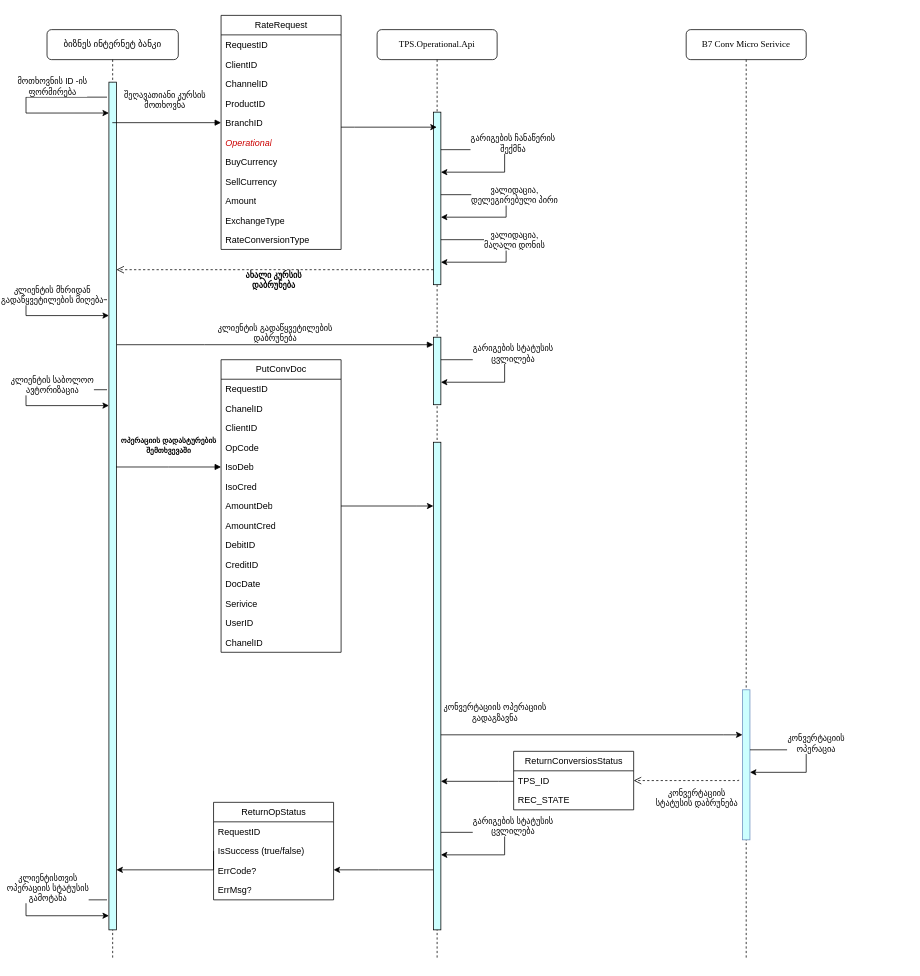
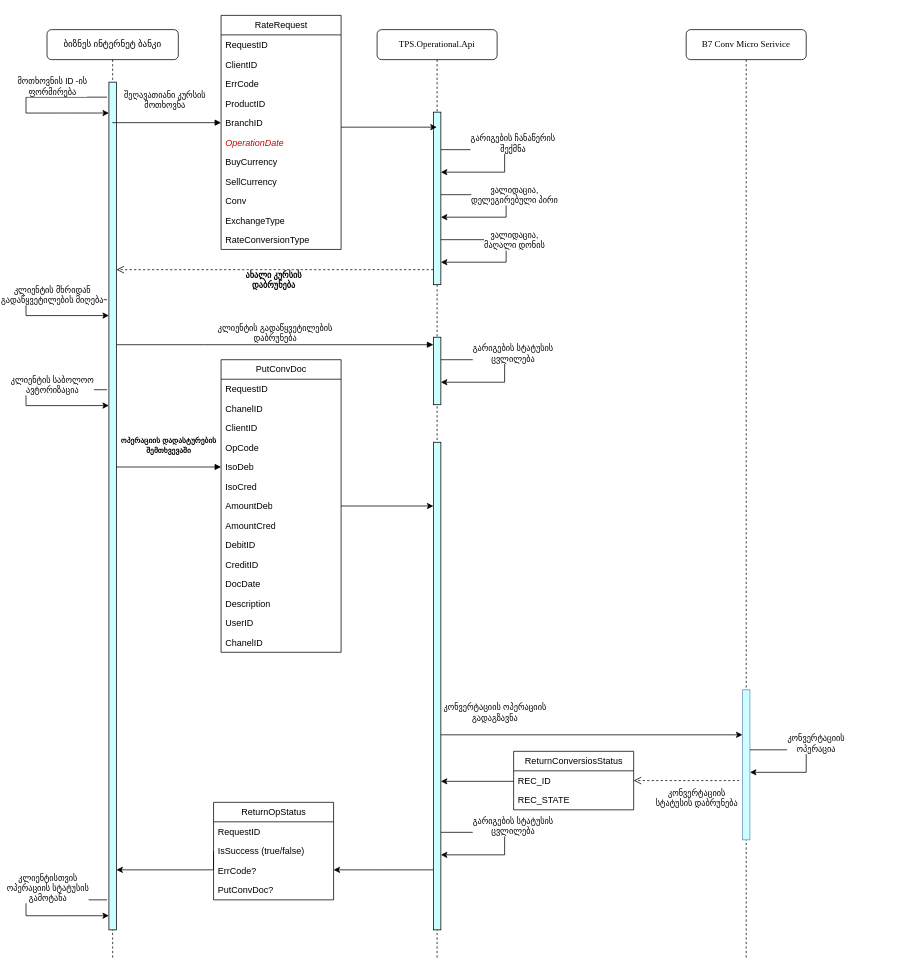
- <mxCell id="29" value="ChannelID" style="text;strokeColor=none;fillColor=none;align=left;verticalAlign=top;spacingLeft=4;spacingRight=4;overflow=hidden;rotatable=0;points=[[0,0.5],[1,0.5]];portConstraint=eastwest;whiteSpace=wrap;html=1;fontColor=#000000;" parent="26" vertex="1"><mxGeometry y="78" width="160" height="26" as="geometry" /></mxCell>
+ <mxCell id="29" value="ErrCode" style="text;strokeColor=none;fillColor=none;align=left;verticalAlign=top;spacingLeft=4;spacingRight=4;overflow=hidden;rotatable=0;points=[[0,0.5],[1,0.5]];portConstraint=eastwest;whiteSpace=wrap;html=1;fontColor=#000000;" parent="26" vertex="1"><mxGeometry y="78" width="160" height="26" as="geometry" /></mxCell>
- <mxCell id="32" value="Operational" style="text;strokeColor=none;fillColor=none;align=left;verticalAlign=top;spacingLeft=4;spacingRight=4;overflow=hidden;rotatable=0;points=[[0,0.5],[1,0.5]];portConstraint=eastwest;whiteSpace=wrap;html=1;fontColor=#CC0000;fontStyle=2" parent="26" vertex="1"><mxGeometry y="156" width="160" height="26" as="geometry" /></mxCell>
+ <mxCell id="32" value="OperationDate" style="text;strokeColor=none;fillColor=none;align=left;verticalAlign=top;spacingLeft=4;spacingRight=4;overflow=hidden;rotatable=0;points=[[0,0.5],[1,0.5]];portConstraint=eastwest;whiteSpace=wrap;html=1;fontColor=#CC0000;fontStyle=2" parent="26" vertex="1"><mxGeometry y="156" width="160" height="26" as="geometry" /></mxCell>
- <mxCell id="35" value="Amount" style="text;strokeColor=none;fillColor=none;align=left;verticalAlign=top;spacingLeft=4;spacingRight=4;overflow=hidden;rotatable=0;points=[[0,0.5],[1,0.5]];portConstraint=eastwest;whiteSpace=wrap;html=1;fontColor=#000000;" parent="26" vertex="1"><mxGeometry y="234" width="160" height="26" as="geometry" /></mxCell>
+ <mxCell id="35" value="Conv" style="text;strokeColor=none;fillColor=none;align=left;verticalAlign=top;spacingLeft=4;spacingRight=4;overflow=hidden;rotatable=0;points=[[0,0.5],[1,0.5]];portConstraint=eastwest;whiteSpace=wrap;html=1;fontColor=#000000;" parent="26" vertex="1"><mxGeometry y="234" width="160" height="26" as="geometry" /></mxCell>
- <mxCell id="62" value="Serivice" style="text;strokeColor=none;fillColor=none;align=left;verticalAlign=top;spacingLeft=4;spacingRight=4;overflow=hidden;rotatable=0;points=[[0,0.5],[1,0.5]];portConstraint=eastwest;whiteSpace=wrap;html=1;fontColor=#000000;" parent="50" vertex="1"><mxGeometry y="312" width="160" height="26" as="geometry" /></mxCell>
+ <mxCell id="62" value="Description" style="text;strokeColor=none;fillColor=none;align=left;verticalAlign=top;spacingLeft=4;spacingRight=4;overflow=hidden;rotatable=0;points=[[0,0.5],[1,0.5]];portConstraint=eastwest;whiteSpace=wrap;html=1;fontColor=#000000;" parent="50" vertex="1"><mxGeometry y="312" width="160" height="26" as="geometry" /></mxCell>
- <mxCell id="71" value="TPS_ID" style="text;strokeColor=none;fillColor=none;align=left;verticalAlign=top;spacingLeft=4;spacingRight=4;overflow=hidden;rotatable=0;points=[[0,0.5],[1,0.5]];portConstraint=eastwest;whiteSpace=wrap;html=1;fontColor=#000000;" parent="70" vertex="1"><mxGeometry y="26" width="160" height="26" as="geometry" /></mxCell>
+ <mxCell id="71" value="REC_ID" style="text;strokeColor=none;fillColor=none;align=left;verticalAlign=top;spacingLeft=4;spacingRight=4;overflow=hidden;rotatable=0;points=[[0,0.5],[1,0.5]];portConstraint=eastwest;whiteSpace=wrap;html=1;fontColor=#000000;" parent="70" vertex="1"><mxGeometry y="26" width="160" height="26" as="geometry" /></mxCell>
- <mxCell id="49" value="ErrMsg?" style="text;strokeColor=none;fillColor=none;align=left;verticalAlign=top;spacingLeft=4;spacingRight=4;overflow=hidden;rotatable=0;points=[[0,0.5],[1,0.5]];portConstraint=eastwest;whiteSpace=wrap;html=1;fontColor=#000000;" parent="45" vertex="1"><mxGeometry y="104" width="160" height="26" as="geometry" /></mxCell>
+ <mxCell id="49" value="PutConvDoc?" style="text;strokeColor=none;fillColor=none;align=left;verticalAlign=top;spacingLeft=4;spacingRight=4;overflow=hidden;rotatable=0;points=[[0,0.5],[1,0.5]];portConstraint=eastwest;whiteSpace=wrap;html=1;fontColor=#000000;" parent="45" vertex="1"><mxGeometry y="104" width="160" height="26" as="geometry" /></mxCell>
